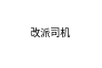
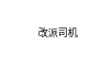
- <mxCell id="2" value="改派司机" style="text;html=1;strokeColor=none;fillColor=none;align=center;verticalAlign=middle;whiteSpace=wrap;rounded=0;" vertex="1" parent="1"><mxGeometry x="20" y="20" width="80" height="40" as="geometry" /></mxCell>
+ <mxCell id="2" value="改派司机" style="text;html=1;strokeColor=none;fillColor=none;align=center;verticalAlign=middle;whiteSpace=wrap;rounded=0;" vertex="1" parent="1"><mxGeometry x="30" y="20" width="80" height="40" as="geometry" /></mxCell>
